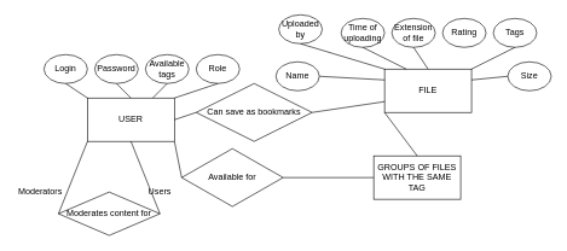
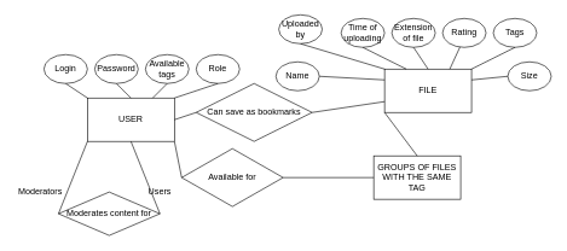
+ <mxCell id="12" value="" style="endArrow=none;html=1;entryX=0.4;entryY=0.99;entryDx=0;entryDy=0;entryPerimeter=0;exitX=0.75;exitY=0;exitDx=0;exitDy=0;" edge="1" parent="1" source="2" target="6"><mxGeometry width="50" height="50" relative="1" as="geometry"><mxPoint x="370" y="205" as="sourcePoint" /><mxPoint x="420" y="155" as="targetPoint" /></mxGeometry></mxCell>
